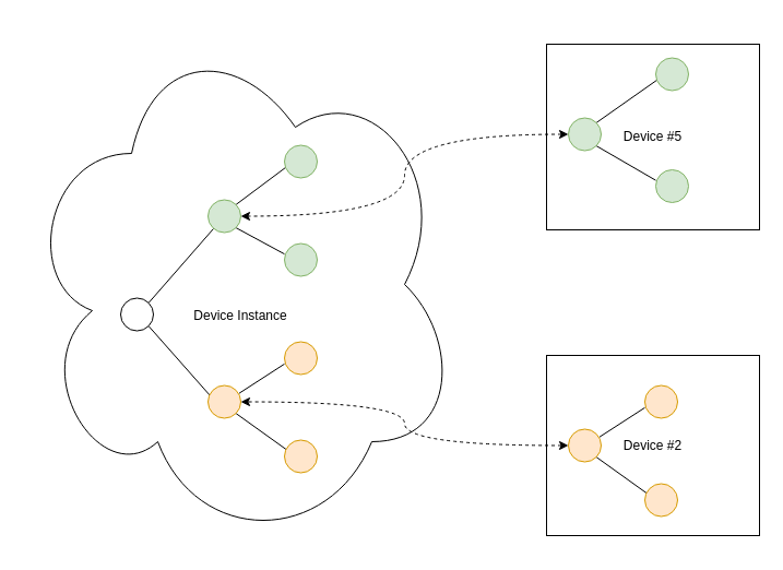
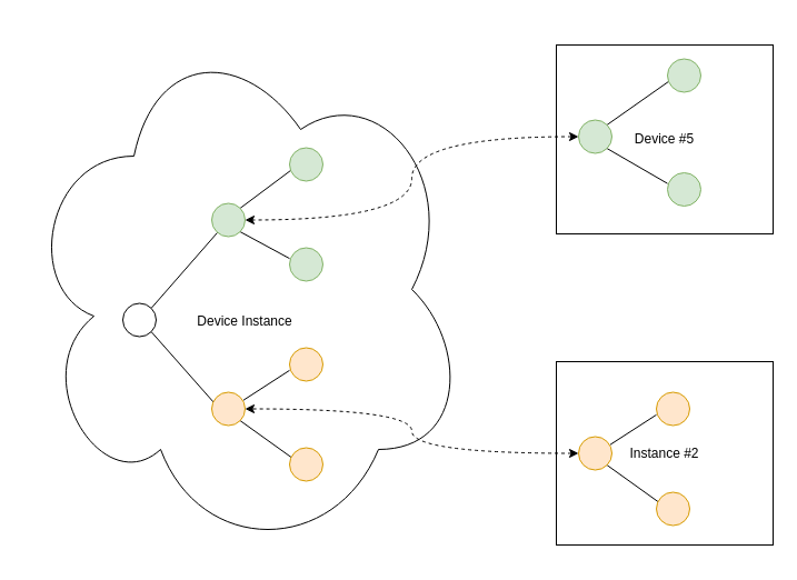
- <mxCell id="23" value="Device #2" style="rounded=0;whiteSpace=wrap;html=1;fillColor=none;" vertex="1" parent="1"><mxGeometry x="500" y="325" width="195" height="165" as="geometry" /></mxCell>
+ <mxCell id="23" value="Instance #2" style="rounded=0;whiteSpace=wrap;html=1;fillColor=none;" vertex="1" parent="1"><mxGeometry x="500" y="325" width="195" height="165" as="geometry" /></mxCell>
